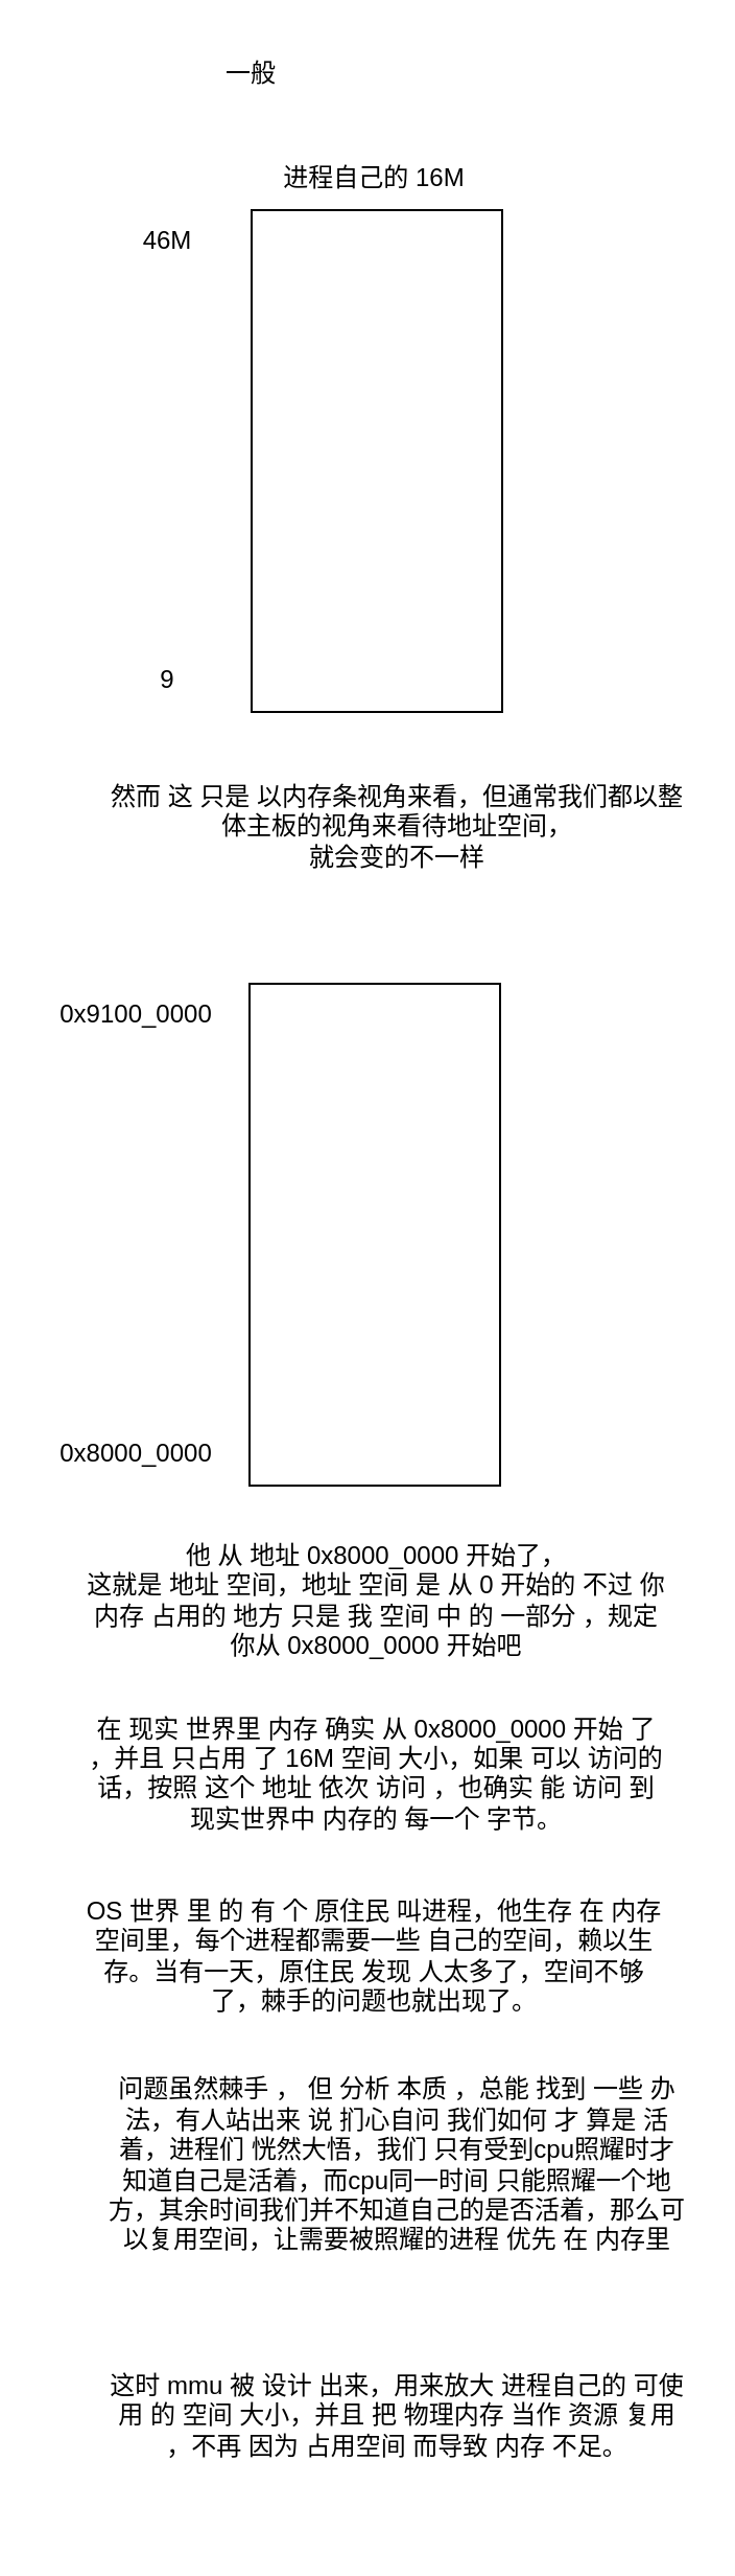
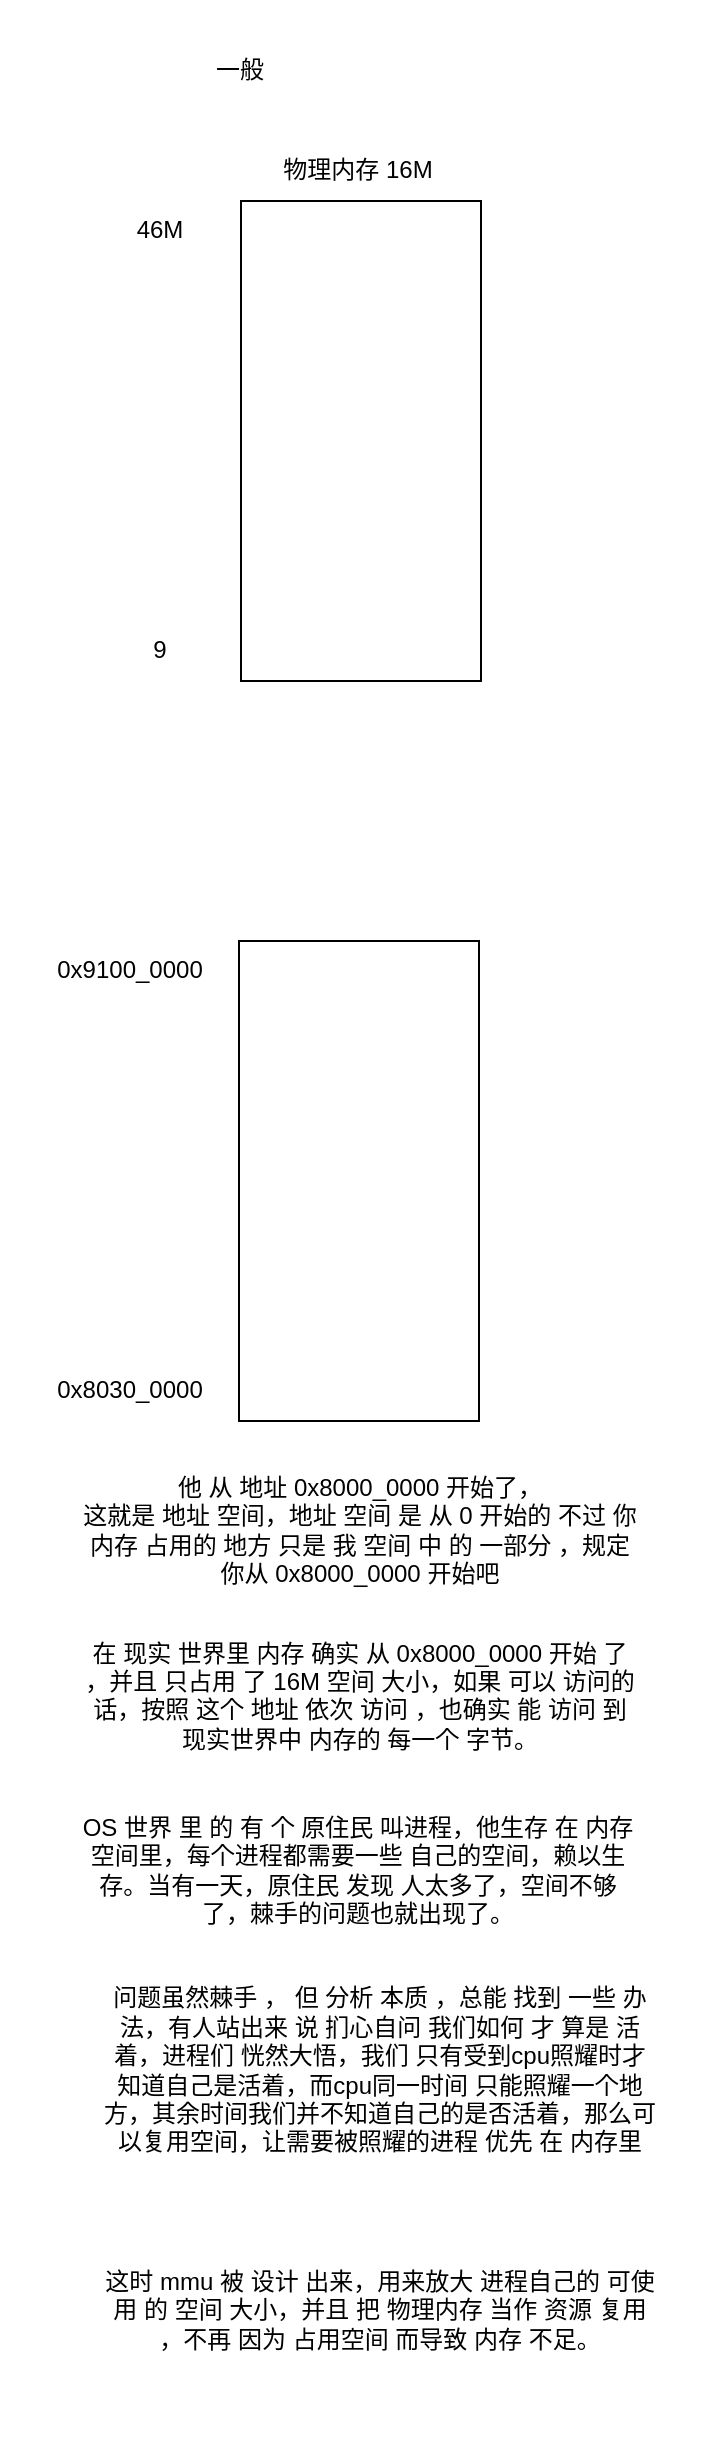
- <mxCell id="4" value="进程自己的 16M" style="text;html=1;strokeColor=none;fillColor=none;align=center;verticalAlign=middle;whiteSpace=wrap;rounded=0;" vertex="1" parent="1"><mxGeometry x="119" y="70" width="120" height="30" as="geometry" /></mxCell>
+ <mxCell id="4" value="物理内存 16M" style="text;html=1;strokeColor=none;fillColor=none;align=center;verticalAlign=middle;whiteSpace=wrap;rounded=0;" vertex="1" parent="1"><mxGeometry x="119" y="70" width="120" height="30" as="geometry" /></mxCell>
- <mxCell id="7" value="然而 这 只是 以内存条视角来看，但通常我们都以整体主板的视角来看待地址空间，&lt;br&gt;就会变的不一样" style="text;html=1;strokeColor=none;fillColor=none;align=center;verticalAlign=middle;whiteSpace=wrap;rounded=0;" vertex="1" parent="1"><mxGeometry x="50" y="360" width="280" height="70" as="geometry" /></mxCell>
- <mxCell id="8" value="0x8000_0000" style="text;html=1;strokeColor=none;fillColor=none;align=center;verticalAlign=middle;whiteSpace=wrap;rounded=0;" vertex="1" parent="1"><mxGeometry x="20" y="680" width="90" height="30" as="geometry" /></mxCell>
+ <mxCell id="8" value="0x8030_0000" style="text;html=1;strokeColor=none;fillColor=none;align=center;verticalAlign=middle;whiteSpace=wrap;rounded=0;" vertex="1" parent="1"><mxGeometry x="20" y="680" width="90" height="30" as="geometry" /></mxCell>
